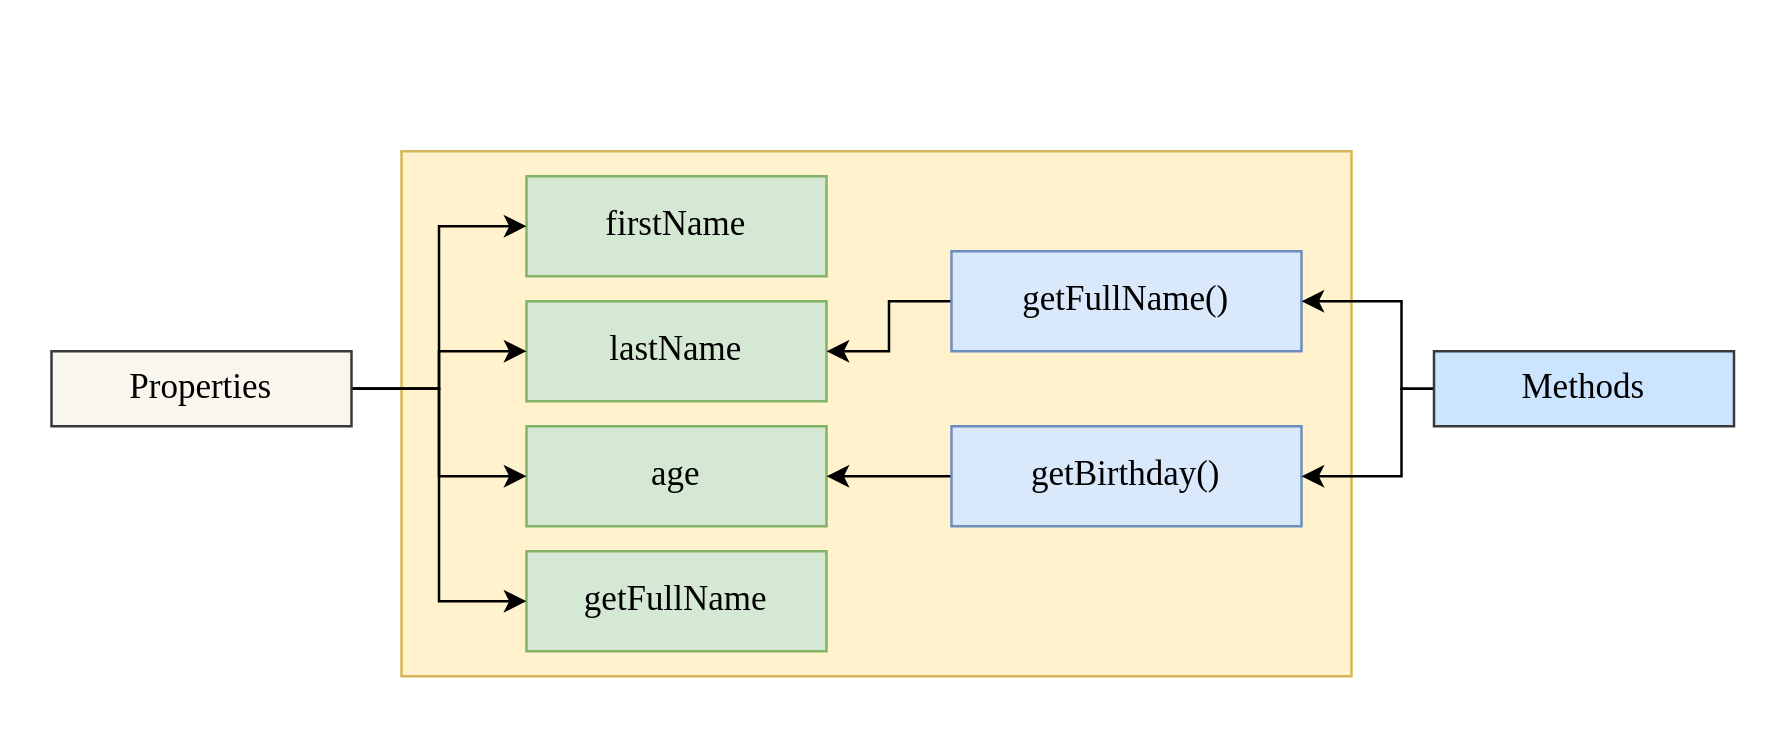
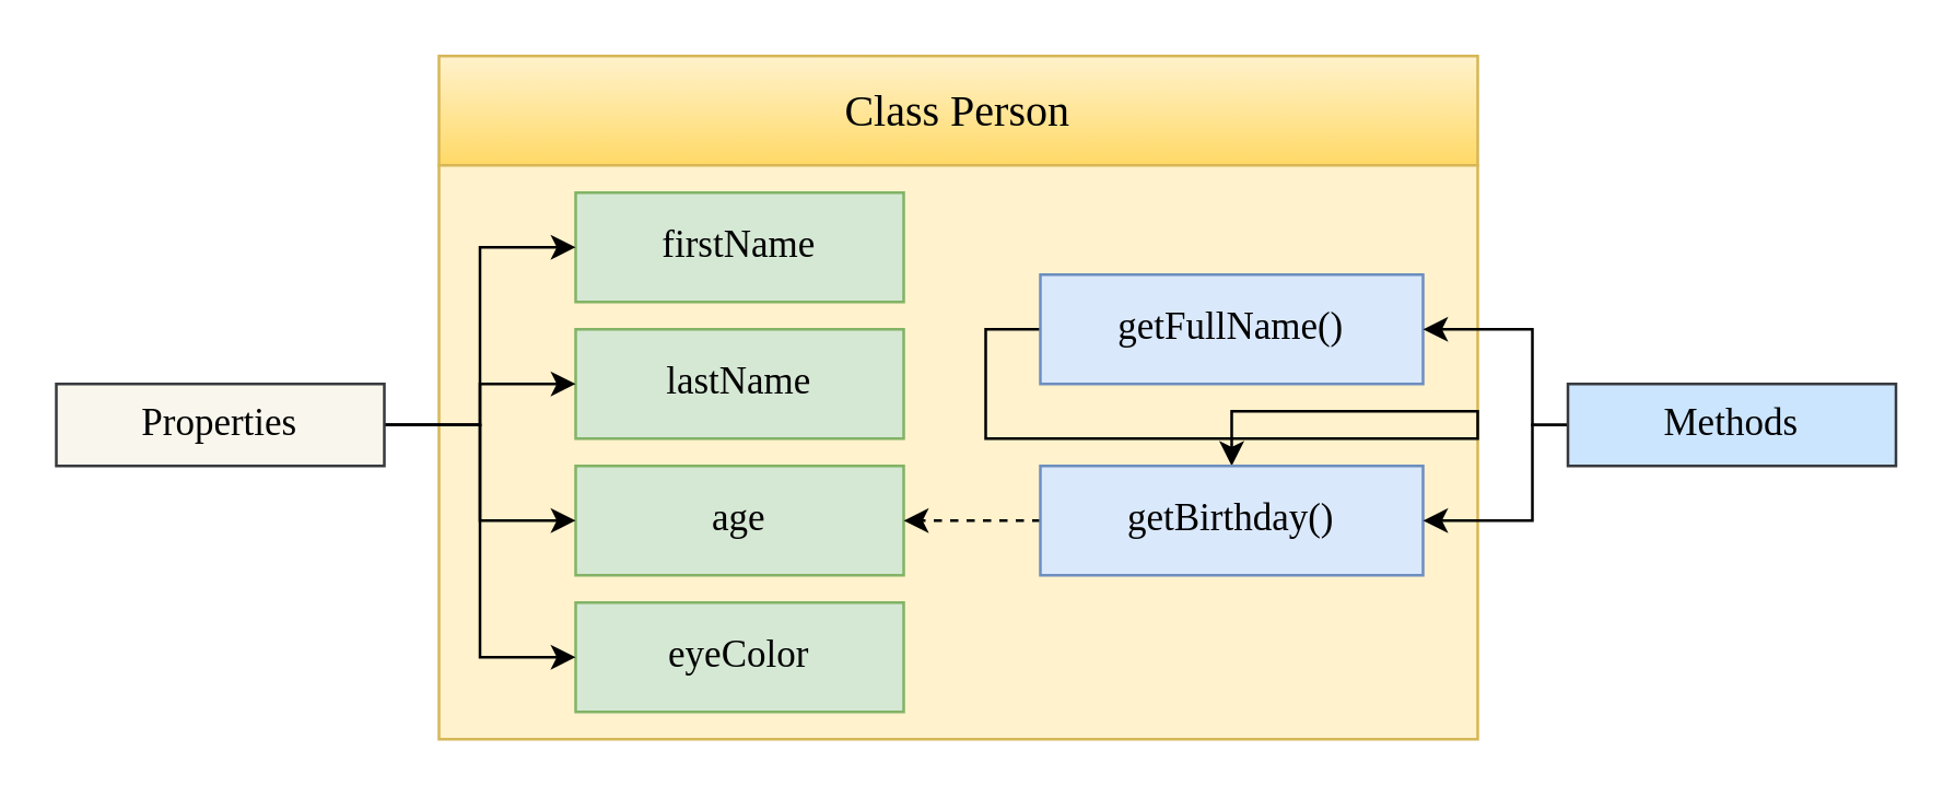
+ <mxCell id="3" value="&lt;font style=&quot;font-size: 16px&quot;&gt;Class Person&lt;/font&gt;" style="rounded=0;whiteSpace=wrap;html=1;fontFamily=Verdana;fontSize=14;gradientColor=#ffd966;fillColor=#fff2cc;strokeColor=#d6b656;" vertex="1" parent="2"><mxGeometry width="380" height="40" as="geometry" /></mxCell>
- <mxCell id="10" style="edgeStyle=orthogonalEdgeStyle;rounded=0;orthogonalLoop=1;jettySize=auto;html=1;exitX=0;exitY=0.5;exitDx=0;exitDy=0;fontFamily=Verdana;fontSize=14;" edge="1" parent="1" source="11" target="5"><mxGeometry relative="1" as="geometry" /></mxCell>
+ <mxCell id="10" style="edgeStyle=orthogonalEdgeStyle;rounded=0;orthogonalLoop=1;jettySize=auto;html=1;exitX=0;exitY=0.5;exitDx=0;exitDy=0;fontFamily=Verdana;fontSize=14;" edge="1" parent="1" source="11" target="18"><mxGeometry relative="1" as="geometry" /></mxCell>
- <mxCell id="17" style="edgeStyle=orthogonalEdgeStyle;rounded=0;orthogonalLoop=1;jettySize=auto;html=1;exitX=0;exitY=0.5;exitDx=0;exitDy=0;entryX=1;entryY=0.5;entryDx=0;entryDy=0;fontFamily=Verdana;fontSize=14;" edge="1" parent="1" source="18" target="7"><mxGeometry relative="1" as="geometry" /></mxCell>
+ <mxCell id="17" style="edgeStyle=orthogonalEdgeStyle;rounded=0;orthogonalLoop=1;jettySize=auto;html=1;exitX=0;exitY=0.5;exitDx=0;exitDy=0;entryX=1;entryY=0.5;entryDx=0;entryDy=0;fontFamily=Verdana;fontSize=14;dashed=1;" edge="1" parent="1" source="18" target="7"><mxGeometry relative="1" as="geometry" /></mxCell>
- <mxCell id="9" value="getFullName" style="rounded=0;whiteSpace=wrap;html=1;fontFamily=Verdana;fontSize=14;fillColor=#d5e8d4;strokeColor=#82b366;" vertex="1" parent="8"><mxGeometry y="150" width="120" height="40" as="geometry" /></mxCell>
+ <mxCell id="9" value="eyeColor" style="rounded=0;whiteSpace=wrap;html=1;fontFamily=Verdana;fontSize=14;fillColor=#d5e8d4;strokeColor=#82b366;" vertex="1" parent="8"><mxGeometry y="150" width="120" height="40" as="geometry" /></mxCell>
